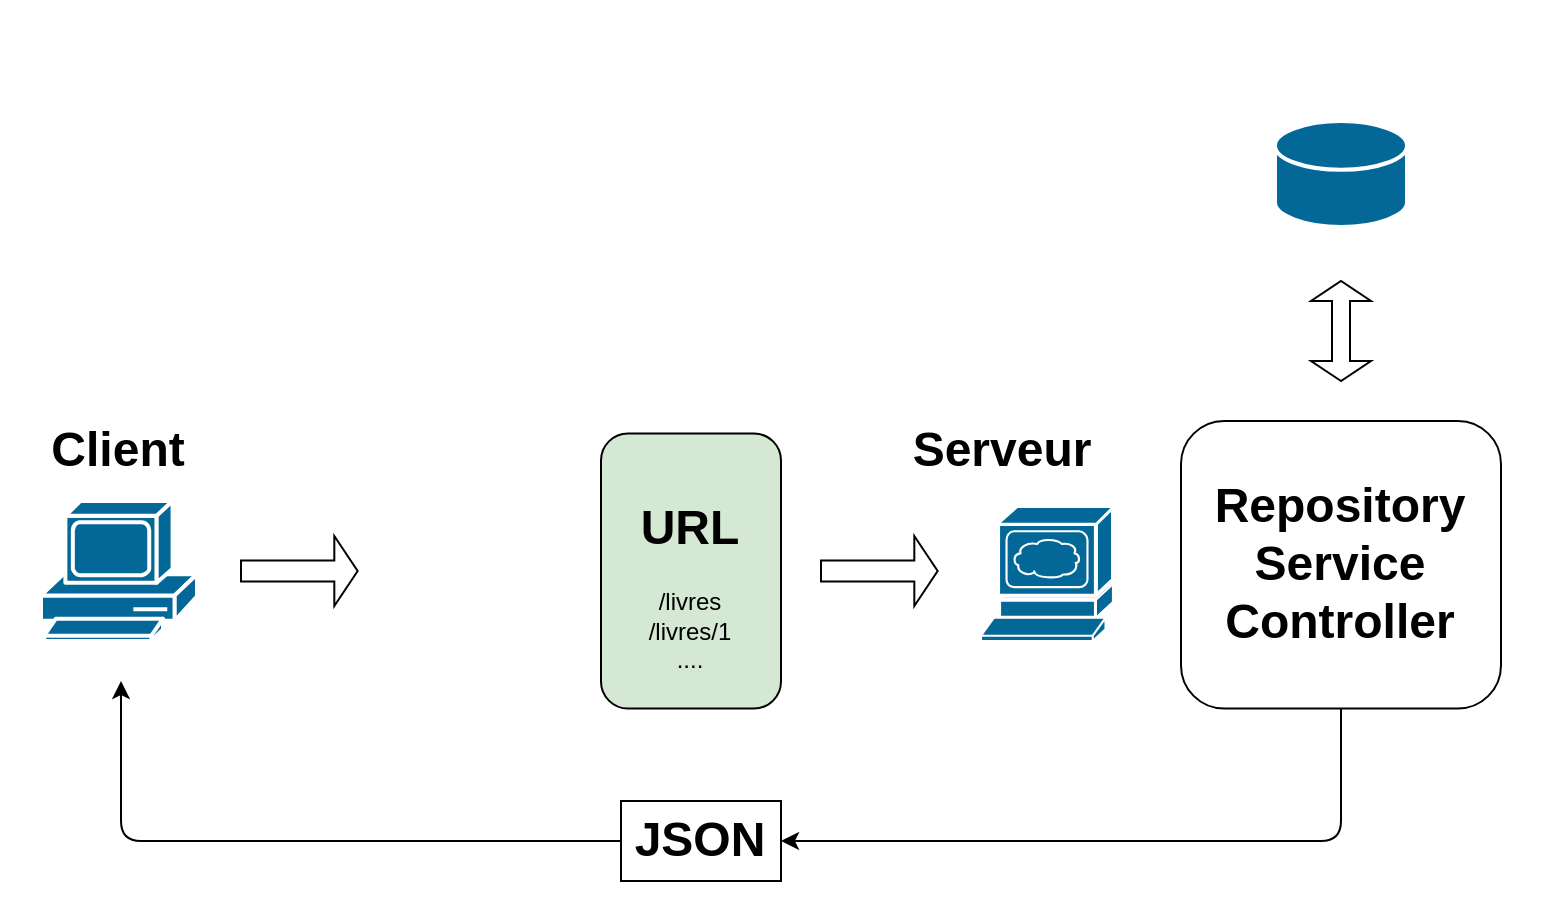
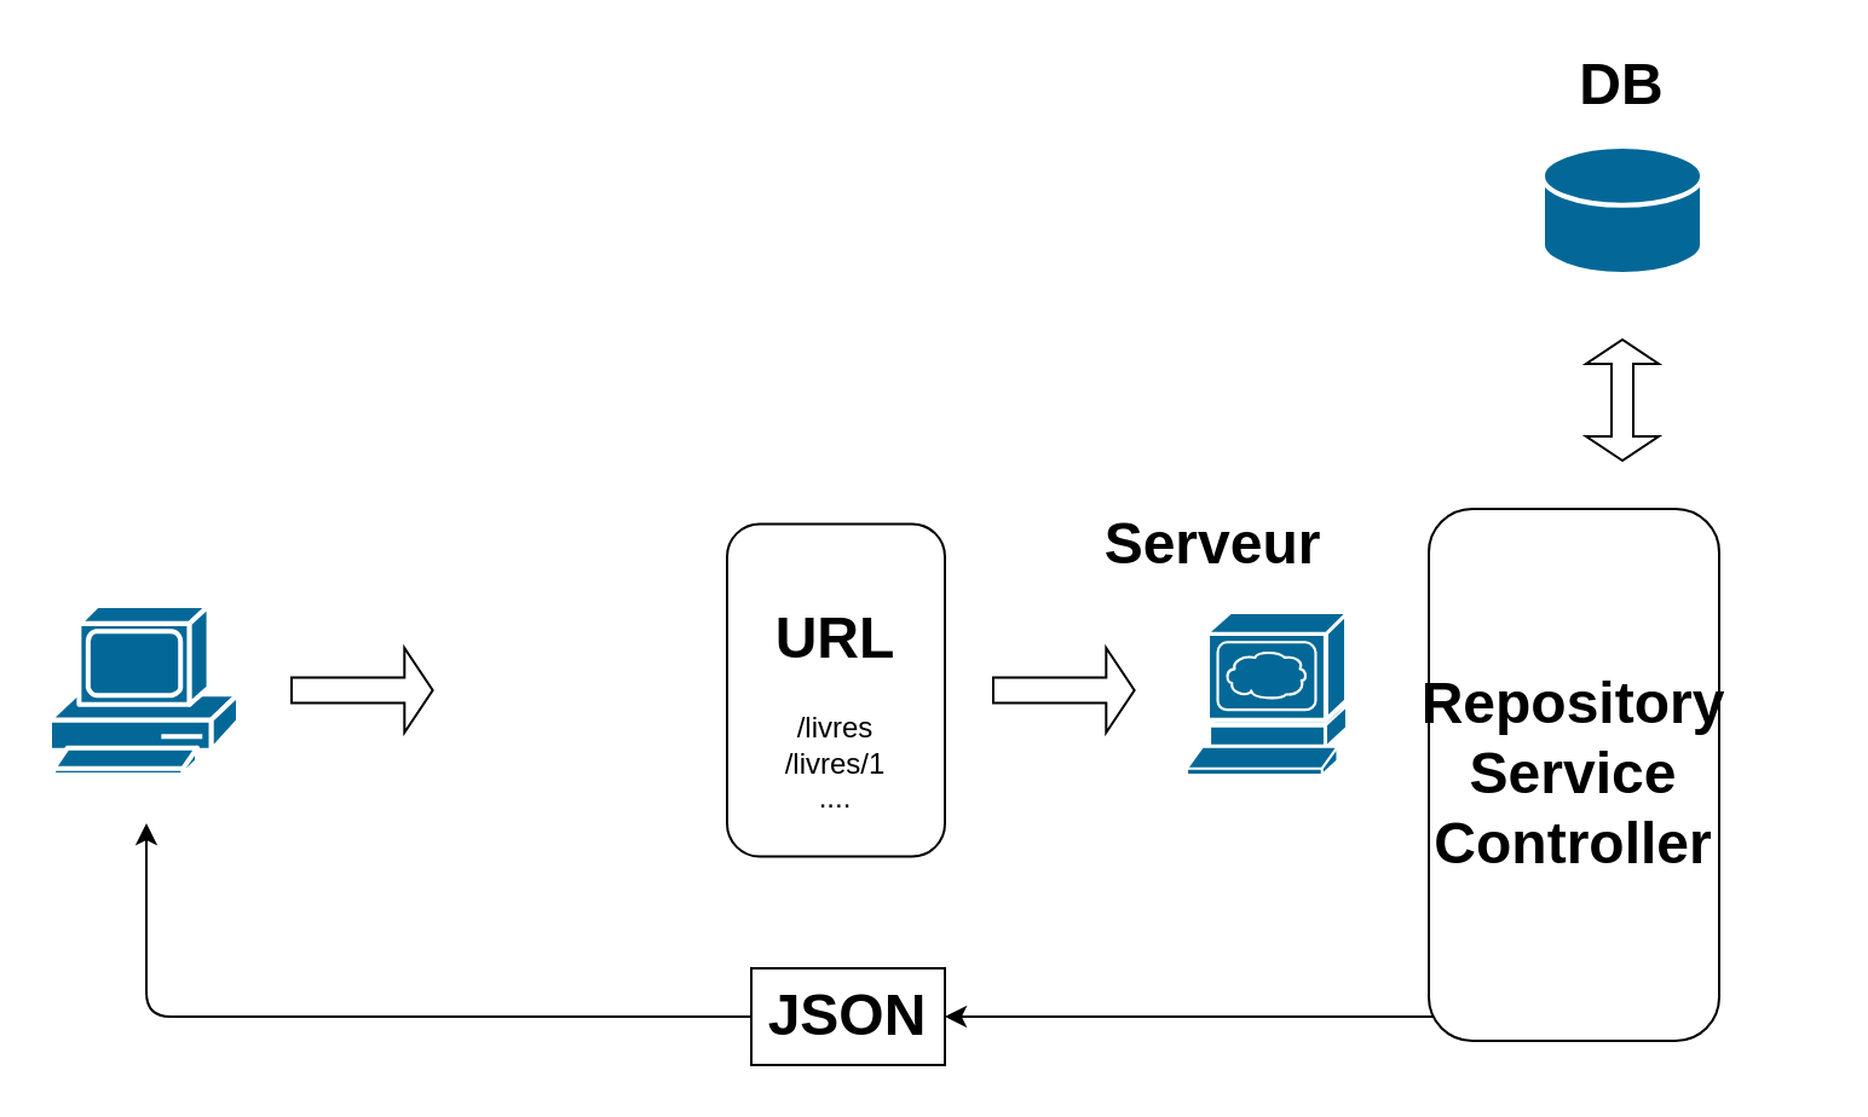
+ <mxCell id="13" value="&lt;h1&gt;DB&lt;/h1&gt;" style="text;html=1;align=center;verticalAlign=middle;whiteSpace=wrap;rounded=0;" vertex="1" parent="1"><mxGeometry x="640" y="20" width="60" height="30" as="geometry" /></mxCell>
- <mxCell id="3" value="&lt;h1&gt;Client&lt;/h1&gt;" style="text;html=1;align=center;verticalAlign=middle;whiteSpace=wrap;rounded=0;" vertex="1" parent="1"><mxGeometry x="29" y="210" width="60" height="30" as="geometry" /></mxCell>
- <mxCell id="10" value="&lt;h1&gt;Repository&lt;br&gt;Service&lt;br&gt;Controller&lt;/h1&gt;" style="rounded=1;whiteSpace=wrap;html=1;" vertex="1" parent="1"><mxGeometry x="590" y="210" width="160" height="143.75" as="geometry" /></mxCell>
+ <mxCell id="10" value="&lt;h1&gt;Repository&lt;br&gt;Service&lt;br&gt;Controller&lt;/h1&gt;" style="rounded=1;whiteSpace=wrap;html=1;" vertex="1" parent="1"><mxGeometry x="590" y="210" width="120" height="220" as="geometry" /></mxCell>
- <mxCell id="5" value="&lt;h1&gt;URL&lt;/h1&gt;&lt;div&gt;/livres&lt;/div&gt;&lt;div&gt;/livres/1&lt;/div&gt;&lt;div&gt;....&lt;/div&gt;" style="rounded=1;whiteSpace=wrap;html=1;fillColor=#d5e8d4;" vertex="1" parent="1"><mxGeometry x="300" y="216.25" width="90" height="137.5" as="geometry" /></mxCell>
+ <mxCell id="5" value="&lt;h1&gt;URL&lt;/h1&gt;&lt;div&gt;/livres&lt;/div&gt;&lt;div&gt;/livres/1&lt;/div&gt;&lt;div&gt;....&lt;/div&gt;" style="rounded=1;whiteSpace=wrap;html=1;" vertex="1" parent="1"><mxGeometry x="300" y="216.25" width="90" height="137.5" as="geometry" /></mxCell>
